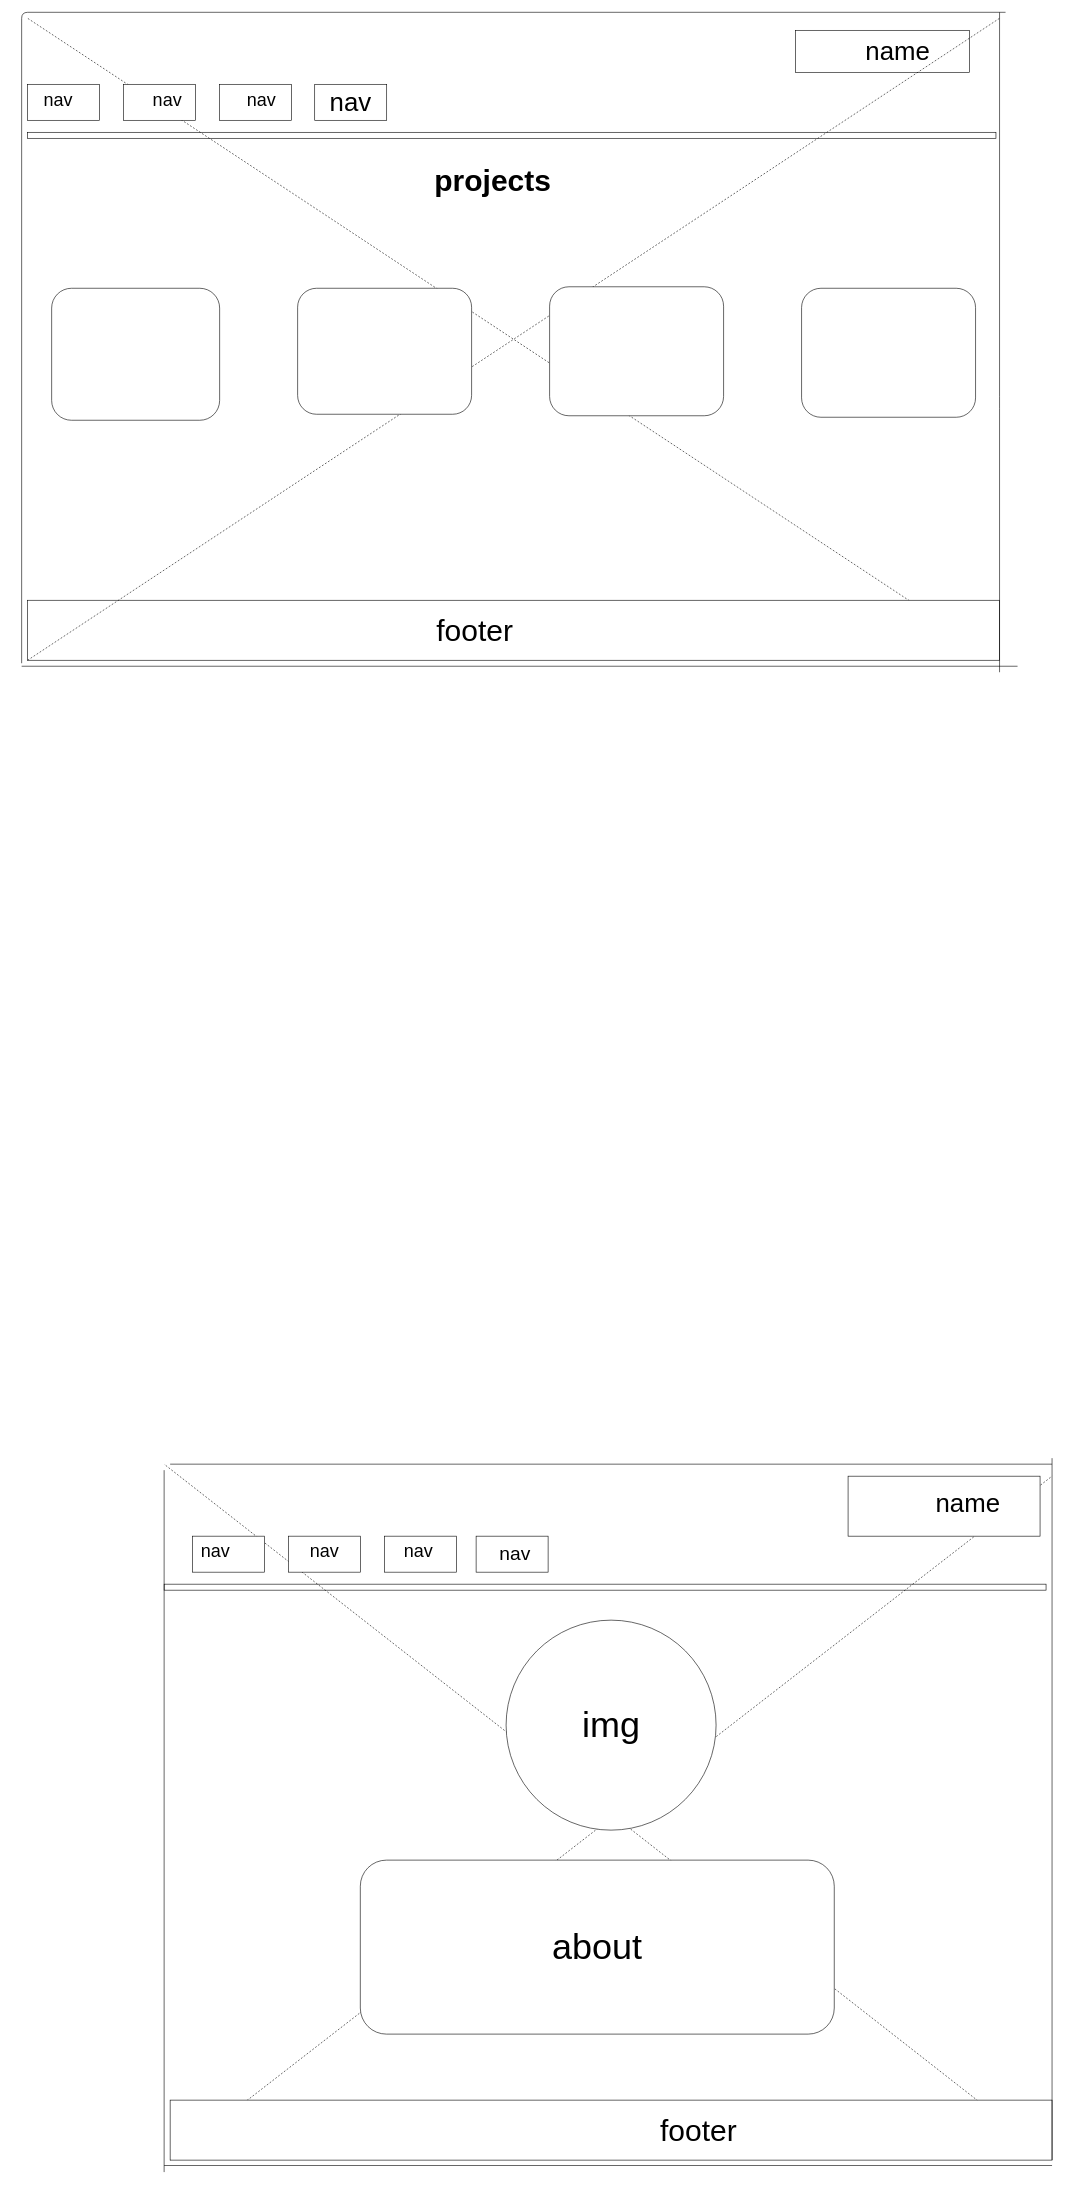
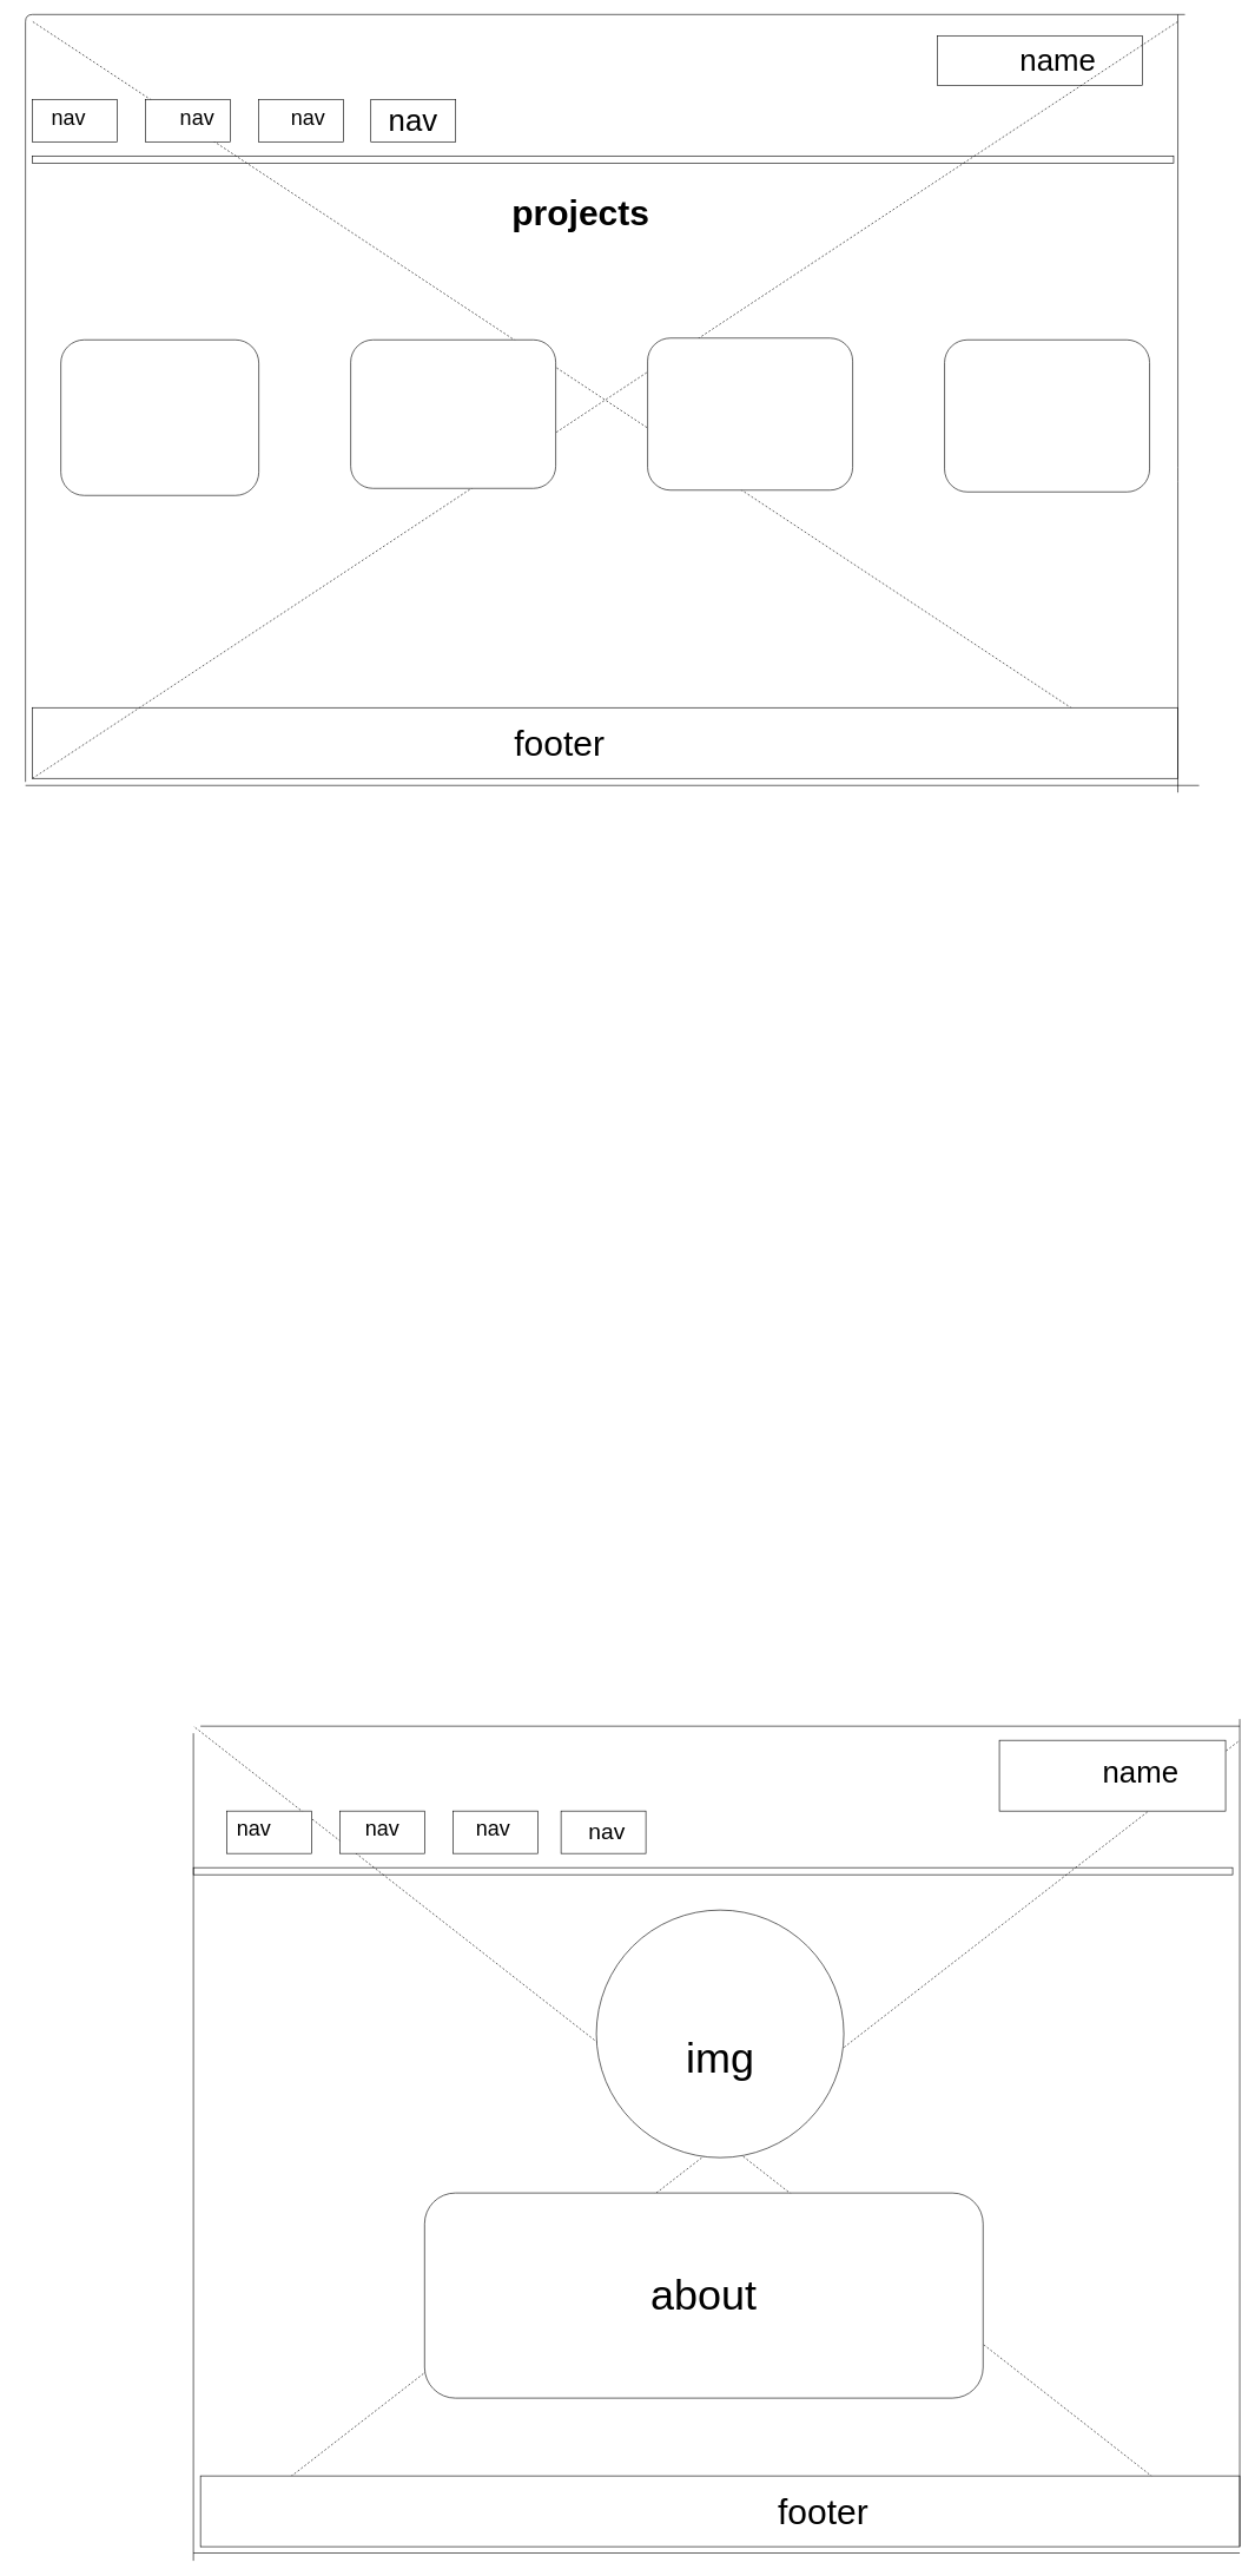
- <mxCell id="15" value="&lt;font style=&quot;font-size: 60px&quot;&gt;img&lt;br&gt;&lt;/font&gt;" style="text;html=1;strokeColor=none;fillColor=none;align=center;verticalAlign=middle;whiteSpace=wrap;rounded=0;" parent="1" vertex="1"><mxGeometry x="880.5" y="2800" width="275" height="150" as="geometry" /></mxCell>
+ <mxCell id="15" value="&lt;font style=&quot;font-size: 60px&quot;&gt;img&lt;br&gt;&lt;/font&gt;" style="text;html=1;strokeColor=none;fillColor=none;align=center;verticalAlign=middle;whiteSpace=wrap;rounded=0;" parent="1" vertex="1"><mxGeometry x="880.5" y="2835" width="275" height="150" as="geometry" /></mxCell>
